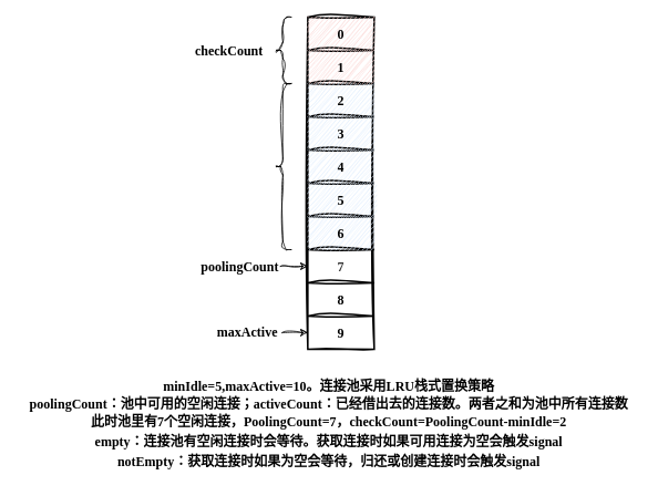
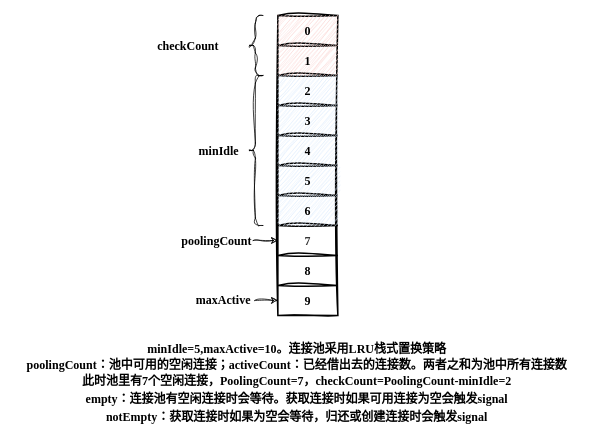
- <mxCell id="24" value="&lt;b&gt;&lt;font style=&quot;font-size: 16px;&quot;&gt;checkCount&lt;/font&gt;&lt;/b&gt;" style="text;html=1;align=center;verticalAlign=middle;resizable=0;points=[];autosize=1;strokeColor=none;fillColor=none;fontFamily=Architects Daughter;fontSource=https%3A%2F%2Ffonts.googleapis.com%2Fcss%3Ffamily%3DArchitects%2BDaughter;" vertex="1" parent="1"><mxGeometry x="220" y="45" width="110" height="30" as="geometry" /></mxCell>
+ <mxCell id="24" value="&lt;b&gt;&lt;font style=&quot;font-size: 16px;&quot;&gt;checkCount&lt;/font&gt;&lt;/b&gt;" style="text;html=1;align=center;verticalAlign=middle;resizable=0;points=[];autosize=1;strokeColor=none;fillColor=none;fontFamily=Architects Daughter;fontSource=https%3A%2F%2Ffonts.googleapis.com%2Fcss%3Ffamily%3DArchitects%2BDaughter;" vertex="1" parent="1"><mxGeometry x="195" y="45" width="110" height="30" as="geometry" /></mxCell>
+ <mxCell id="26" value="&lt;span style=&quot;font-size: 16px;&quot;&gt;&lt;b&gt;minIdle&lt;/b&gt;&lt;/span&gt;" style="text;html=1;align=center;verticalAlign=middle;resizable=0;points=[];autosize=1;strokeColor=none;fillColor=none;fontFamily=Architects Daughter;fontSource=https%3A%2F%2Ffonts.googleapis.com%2Fcss%3Ffamily%3DArchitects%2BDaughter;" vertex="1" parent="1"><mxGeometry x="256" y="185" width="70" height="30" as="geometry" /></mxCell>
